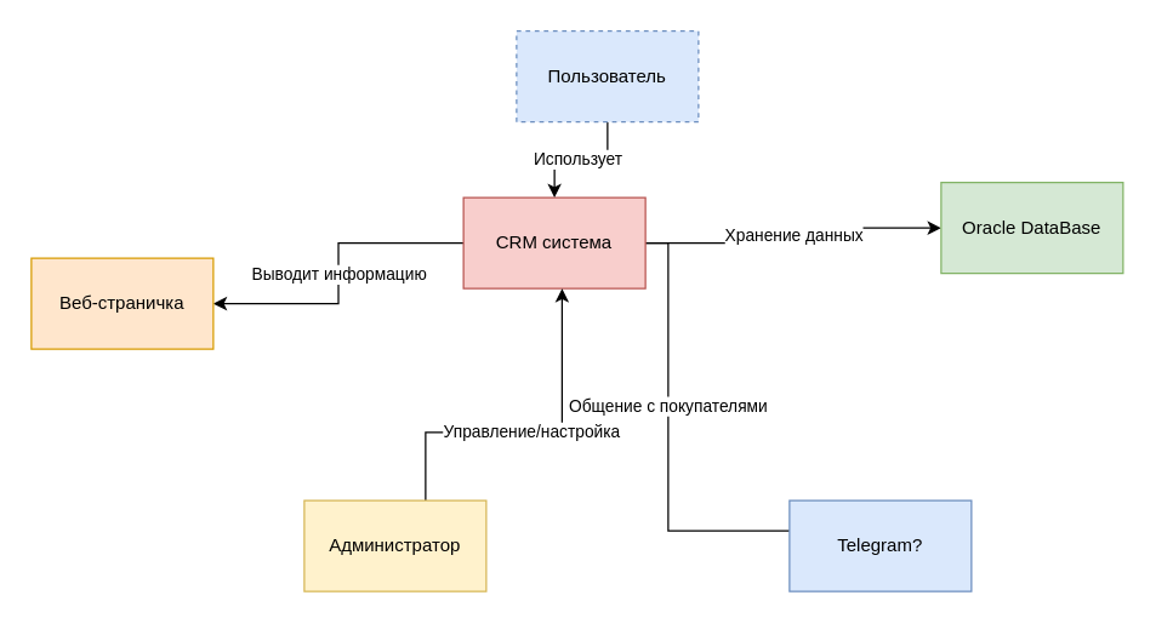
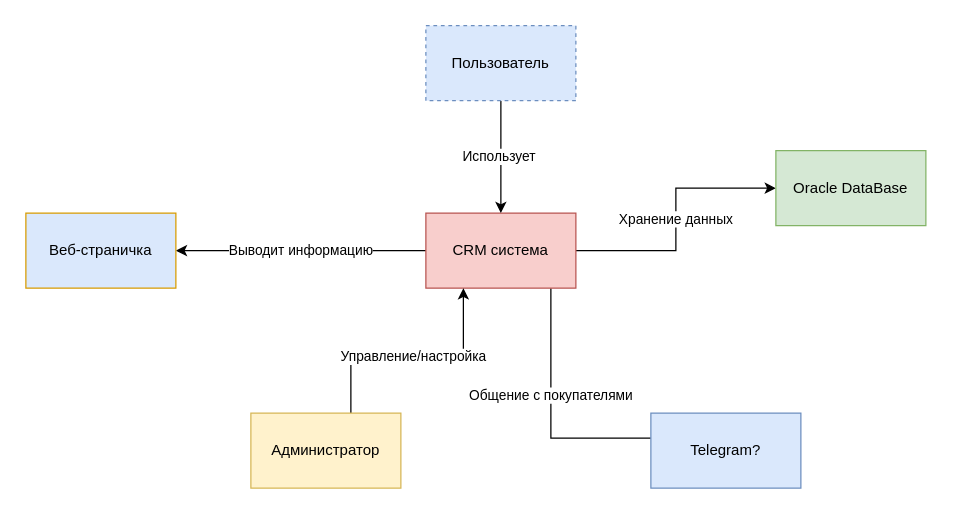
- <mxCell id="6" value="CRM система" style="rounded=0;whiteSpace=wrap;html=1;fillColor=#f8cecc;strokeColor=#b85450;" vertex="1" parent="1"><mxGeometry x="305" y="130" width="120" height="60" as="geometry" /></mxCell>
+ <mxCell id="6" value="CRM система" style="rounded=0;whiteSpace=wrap;html=1;fillColor=#f8cecc;strokeColor=#b85450;" vertex="1" parent="1"><mxGeometry x="340" y="170" width="120" height="60" as="geometry" /></mxCell>
- <mxCell id="10" value="Веб-страничка" style="rounded=0;whiteSpace=wrap;html=1;fillColor=#ffe6cc;strokeColor=#d79b00;" vertex="1" parent="1"><mxGeometry x="20" y="170" width="120" height="60" as="geometry" /></mxCell>
+ <mxCell id="10" value="Веб-страничка" style="rounded=0;whiteSpace=wrap;html=1;fillColor=#dae8fc;strokeColor=#d79b00;" vertex="1" parent="1"><mxGeometry x="20" y="170" width="120" height="60" as="geometry" /></mxCell>
